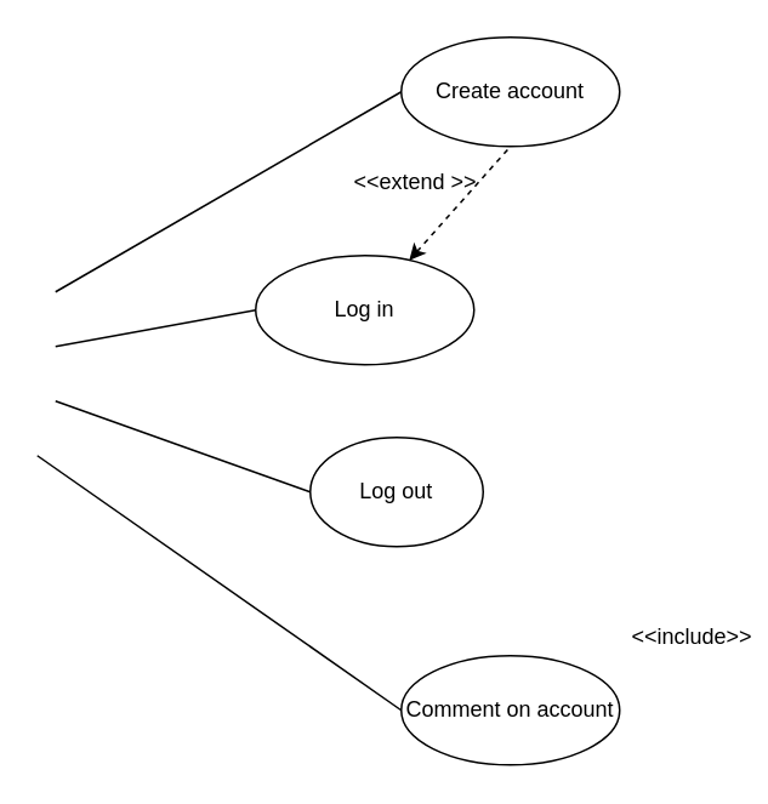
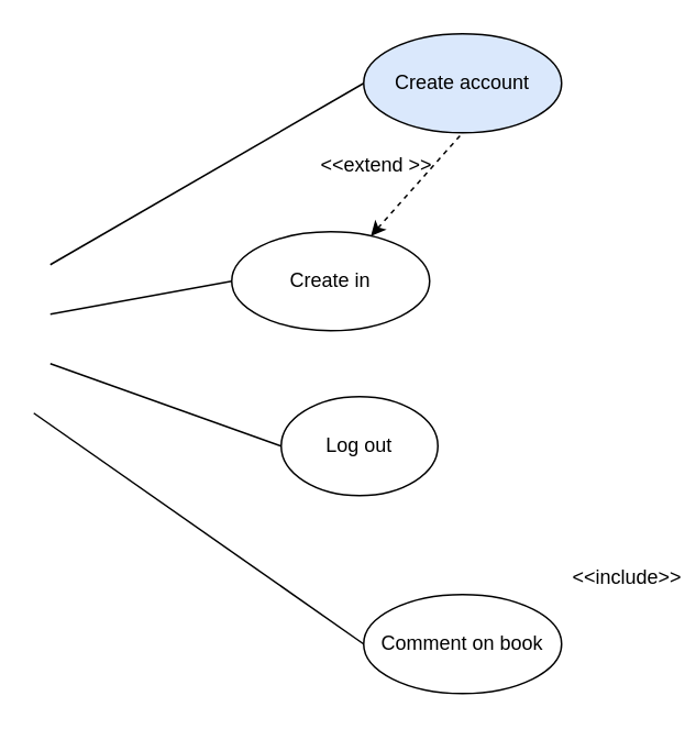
- <mxCell id="2" value="Create account" style="ellipse;whiteSpace=wrap;html=1;" vertex="1" parent="1"><mxGeometry x="220" y="20" width="120" height="60" as="geometry" /></mxCell>
+ <mxCell id="2" value="Create account" style="ellipse;whiteSpace=wrap;html=1;fillColor=#dae8fc;" vertex="1" parent="1"><mxGeometry x="220" y="20" width="120" height="60" as="geometry" /></mxCell>
- <mxCell id="3" value="Log in" style="ellipse;whiteSpace=wrap;html=1;" vertex="1" parent="1"><mxGeometry x="140" y="140" width="120" height="60" as="geometry" /></mxCell>
+ <mxCell id="3" value="Create in" style="ellipse;whiteSpace=wrap;html=1;" vertex="1" parent="1"><mxGeometry x="140" y="140" width="120" height="60" as="geometry" /></mxCell>
- <mxCell id="5" value="Comment on account" style="ellipse;whiteSpace=wrap;html=1;" vertex="1" parent="1"><mxGeometry x="220" y="360" width="120" height="60" as="geometry" /></mxCell>
+ <mxCell id="5" value="Comment on book" style="ellipse;whiteSpace=wrap;html=1;" vertex="1" parent="1"><mxGeometry x="220" y="360" width="120" height="60" as="geometry" /></mxCell>
